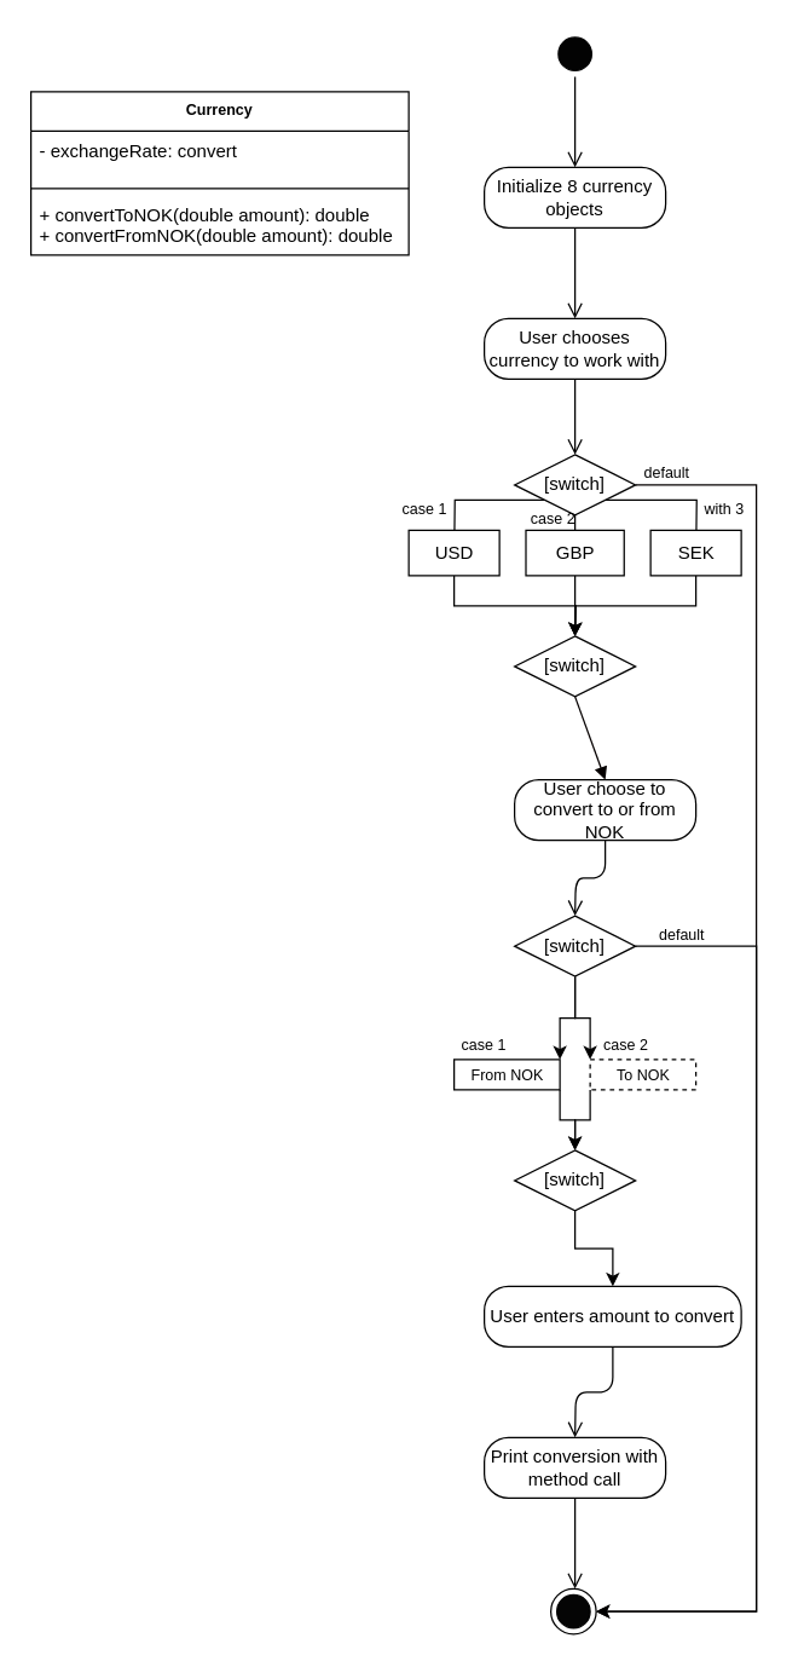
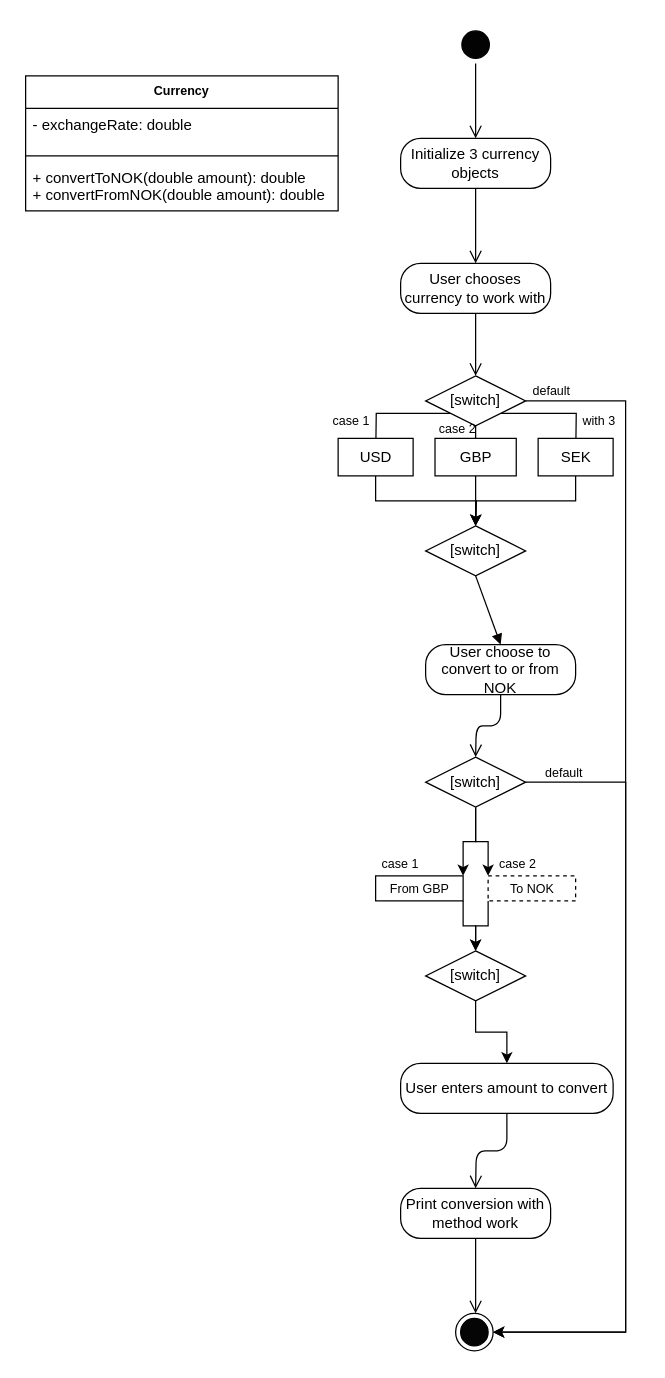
- <mxCell id="46" value="- exchangeRate: convert" style="text;strokeColor=none;fillColor=none;align=left;verticalAlign=top;spacingLeft=4;spacingRight=4;overflow=hidden;rotatable=0;points=[[0,0.5],[1,0.5]];portConstraint=eastwest;" parent="45" vertex="1"><mxGeometry y="26" width="250" height="34" as="geometry" /></mxCell>
+ <mxCell id="46" value="- exchangeRate: double" style="text;strokeColor=none;fillColor=none;align=left;verticalAlign=top;spacingLeft=4;spacingRight=4;overflow=hidden;rotatable=0;points=[[0,0.5],[1,0.5]];portConstraint=eastwest;" parent="45" vertex="1"><mxGeometry y="26" width="250" height="34" as="geometry" /></mxCell>
- <mxCell id="4" value="Initialize 8 currency objects" style="rounded=1;whiteSpace=wrap;html=1;arcSize=40;" parent="1" vertex="1"><mxGeometry x="320" y="110" width="120" height="40" as="geometry" /></mxCell>
+ <mxCell id="4" value="Initialize 3 currency objects" style="rounded=1;whiteSpace=wrap;html=1;arcSize=40;" parent="1" vertex="1"><mxGeometry x="320" y="110" width="120" height="40" as="geometry" /></mxCell>
- <mxCell id="33" value="From NOK" style="html=1;fontSize=10;" parent="1" vertex="1"><mxGeometry x="300" y="700" width="70" height="20" as="geometry" /></mxCell>
+ <mxCell id="33" value="From GBP" style="html=1;fontSize=10;" parent="1" vertex="1"><mxGeometry x="300" y="700" width="70" height="20" as="geometry" /></mxCell>
- <mxCell id="40" value="Print conversion with method call" style="rounded=1;whiteSpace=wrap;html=1;arcSize=40;" parent="1" vertex="1"><mxGeometry x="320" y="950" width="120" height="40" as="geometry" /></mxCell>
+ <mxCell id="40" value="Print conversion with method work" style="rounded=1;whiteSpace=wrap;html=1;arcSize=40;" parent="1" vertex="1"><mxGeometry x="320" y="950" width="120" height="40" as="geometry" /></mxCell>
